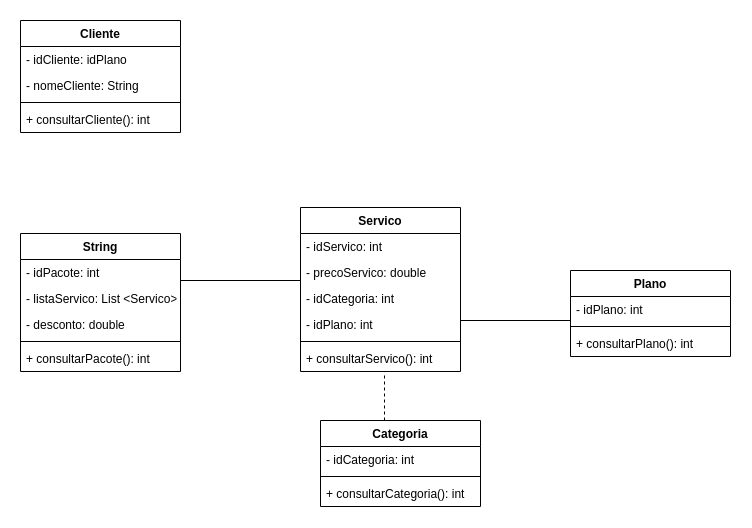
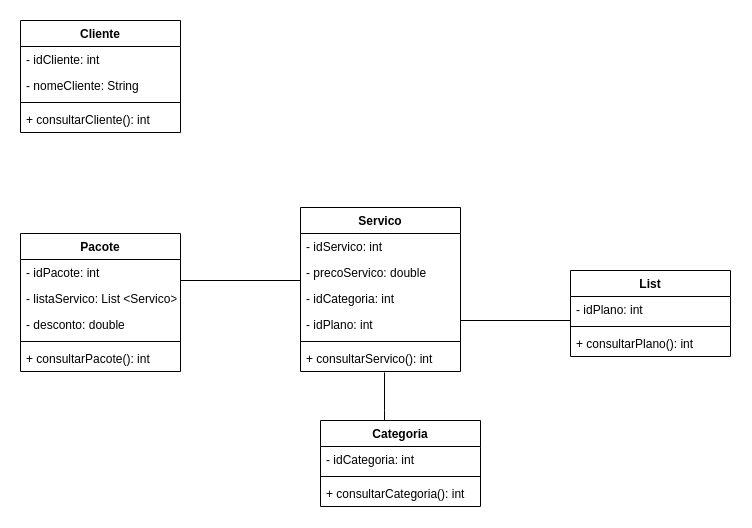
- <mxCell id="3" value="- idCliente: idPlano" style="text;strokeColor=none;fillColor=none;align=left;verticalAlign=top;spacingLeft=4;spacingRight=4;overflow=hidden;rotatable=0;points=[[0,0.5],[1,0.5]];portConstraint=eastwest;" parent="2" vertex="1"><mxGeometry y="26" width="160" height="26" as="geometry" /></mxCell>
+ <mxCell id="3" value="- idCliente: int" style="text;strokeColor=none;fillColor=none;align=left;verticalAlign=top;spacingLeft=4;spacingRight=4;overflow=hidden;rotatable=0;points=[[0,0.5],[1,0.5]];portConstraint=eastwest;" parent="2" vertex="1"><mxGeometry y="26" width="160" height="26" as="geometry" /></mxCell>
- <mxCell id="7" value="String&#10;" style="swimlane;fontStyle=1;align=center;verticalAlign=top;childLayout=stackLayout;horizontal=1;startSize=26;horizontalStack=0;resizeParent=1;resizeParentMax=0;resizeLast=0;collapsible=1;marginBottom=0;" parent="1" vertex="1"><mxGeometry x="20" y="233" width="160" height="138" as="geometry" /></mxCell>
+ <mxCell id="7" value="Pacote&#10;" style="swimlane;fontStyle=1;align=center;verticalAlign=top;childLayout=stackLayout;horizontal=1;startSize=26;horizontalStack=0;resizeParent=1;resizeParentMax=0;resizeLast=0;collapsible=1;marginBottom=0;" parent="1" vertex="1"><mxGeometry x="20" y="233" width="160" height="138" as="geometry" /></mxCell>
- <mxCell id="24" value="Plano" style="swimlane;fontStyle=1;align=center;verticalAlign=top;childLayout=stackLayout;horizontal=1;startSize=26;horizontalStack=0;resizeParent=1;resizeParentMax=0;resizeLast=0;collapsible=1;marginBottom=0;" parent="1" vertex="1"><mxGeometry x="570" y="270" width="160" height="86" as="geometry" /></mxCell>
+ <mxCell id="24" value="List" style="swimlane;fontStyle=1;align=center;verticalAlign=top;childLayout=stackLayout;horizontal=1;startSize=26;horizontalStack=0;resizeParent=1;resizeParentMax=0;resizeLast=0;collapsible=1;marginBottom=0;" parent="1" vertex="1"><mxGeometry x="570" y="270" width="160" height="86" as="geometry" /></mxCell>
- <mxCell id="29" value="" style="endArrow=none;html=1;edgeStyle=orthogonalEdgeStyle;rounded=0;entryX=0.525;entryY=1.038;entryDx=0;entryDy=0;entryPerimeter=0;dashed=1;" parent="1" source="20" target="19" edge="1"><mxGeometry relative="1" as="geometry"><mxPoint x="384" y="460" as="sourcePoint" /><mxPoint x="384" y="380" as="targetPoint" /><Array as="points"><mxPoint x="384" y="410" /><mxPoint x="384" y="410" /></Array></mxGeometry></mxCell>
+ <mxCell id="29" value="" style="endArrow=none;html=1;edgeStyle=orthogonalEdgeStyle;rounded=0;entryX=0.525;entryY=1.038;entryDx=0;entryDy=0;entryPerimeter=0;" parent="1" source="20" target="19" edge="1"><mxGeometry relative="1" as="geometry"><mxPoint x="384" y="460" as="sourcePoint" /><mxPoint x="384" y="380" as="targetPoint" /><Array as="points"><mxPoint x="384" y="410" /><mxPoint x="384" y="410" /></Array></mxGeometry></mxCell>
